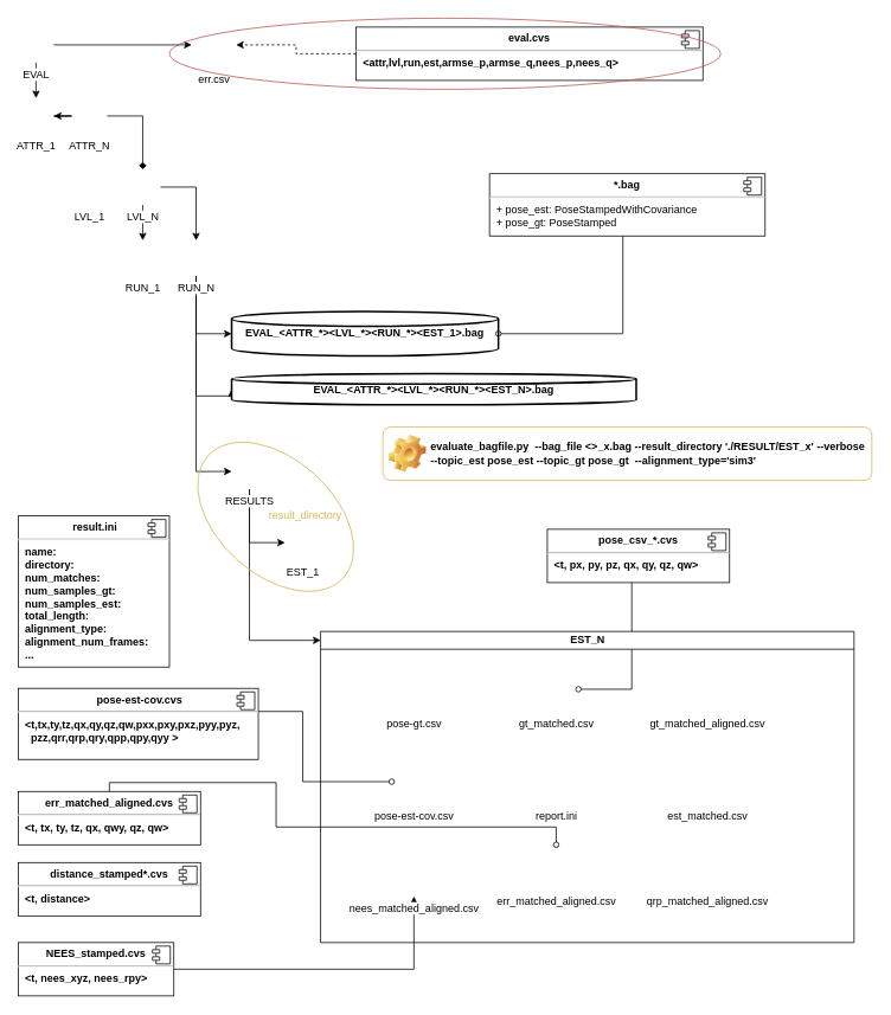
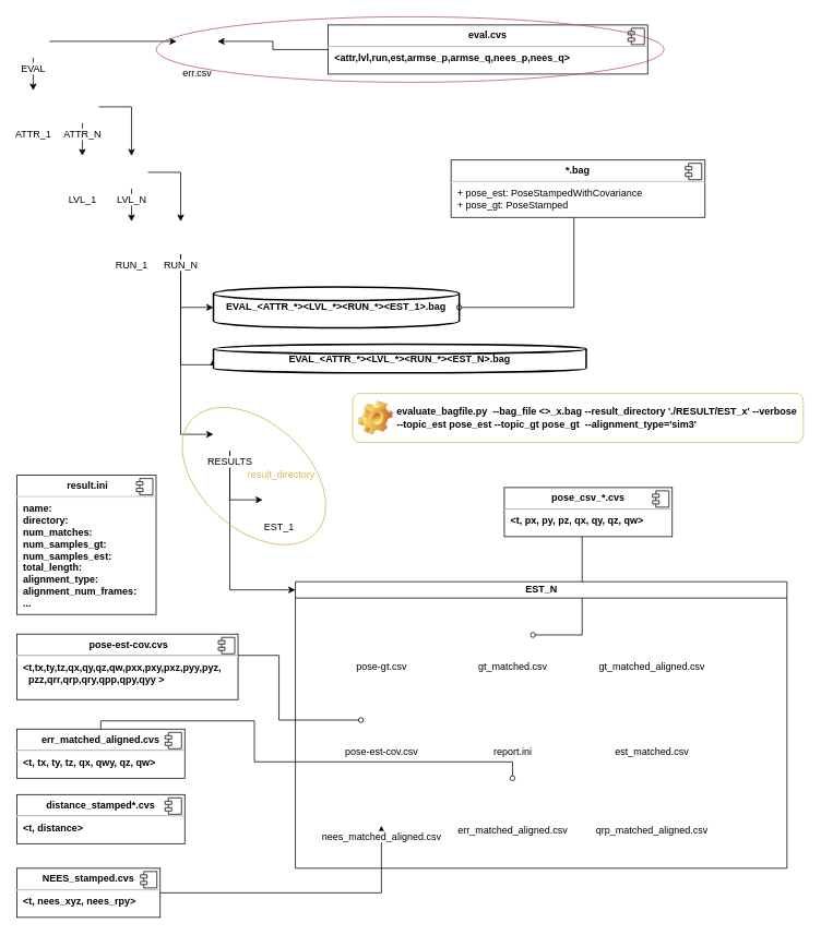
- <mxCell id="57" style="edgeStyle=orthogonalEdgeStyle;rounded=0;orthogonalLoop=1;jettySize=auto;html=1;entryX=1;entryY=0.5;entryDx=0;entryDy=0;dashed=1;" parent="1" source="58" target="56" edge="1"><mxGeometry relative="1" as="geometry" /></mxCell>
+ <mxCell id="57" style="edgeStyle=orthogonalEdgeStyle;rounded=0;orthogonalLoop=1;jettySize=auto;html=1;entryX=1;entryY=0.5;entryDx=0;entryDy=0;" parent="1" source="58" target="56" edge="1"><mxGeometry relative="1" as="geometry" /></mxCell>
- <mxCell id="5" value="" style="edgeStyle=orthogonalEdgeStyle;rounded=0;orthogonalLoop=1;jettySize=auto;html=1;" parent="1" source="7" target="21" edge="1"><mxGeometry relative="1" as="geometry" /></mxCell>
+ <mxCell id="5" value="" style="edgeStyle=orthogonalEdgeStyle;rounded=0;orthogonalLoop=1;jettySize=auto;html=1;" parent="1" source="7" target="20" edge="1"><mxGeometry relative="1" as="geometry" /></mxCell>
- <mxCell id="6" value="" style="edgeStyle=orthogonalEdgeStyle;rounded=0;orthogonalLoop=1;jettySize=auto;html=1;endArrow=diamond;" parent="1" source="7" target="10" edge="1"><mxGeometry relative="1" as="geometry" /></mxCell>
+ <mxCell id="6" value="" style="edgeStyle=orthogonalEdgeStyle;rounded=0;orthogonalLoop=1;jettySize=auto;html=1;" parent="1" source="7" target="10" edge="1"><mxGeometry relative="1" as="geometry" /></mxCell>
